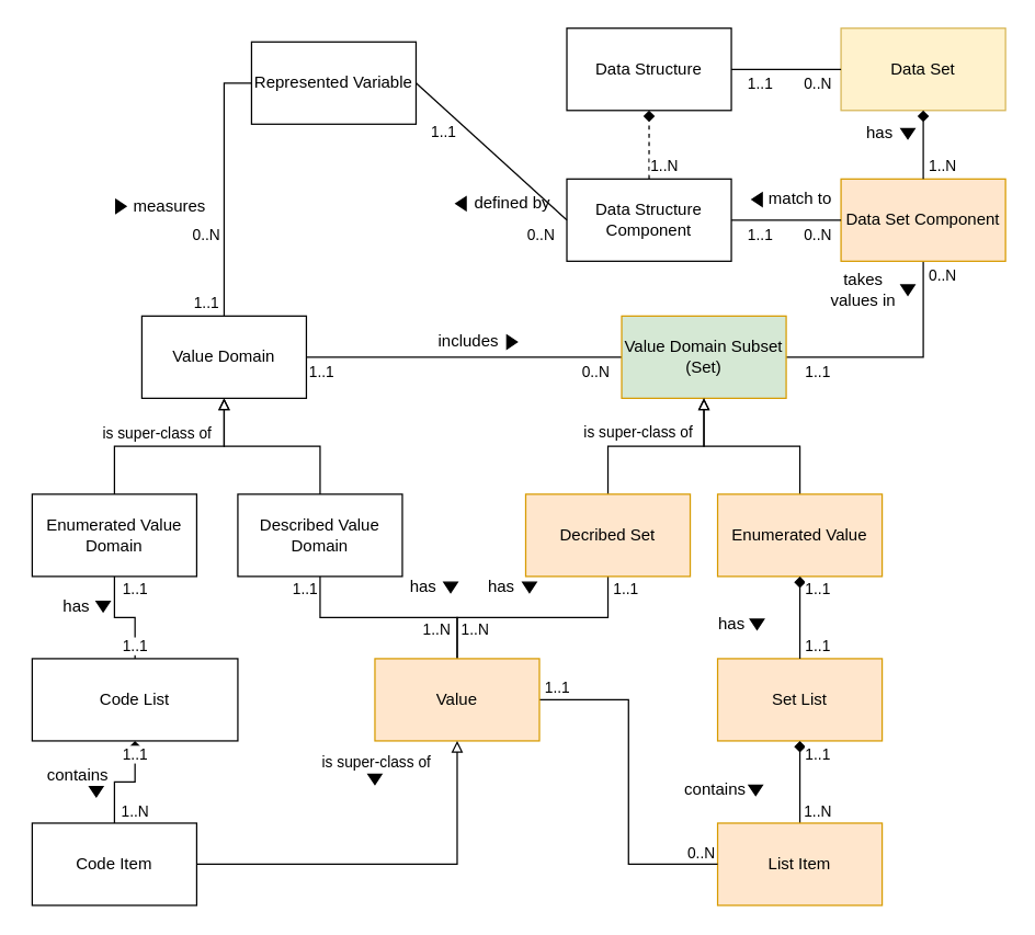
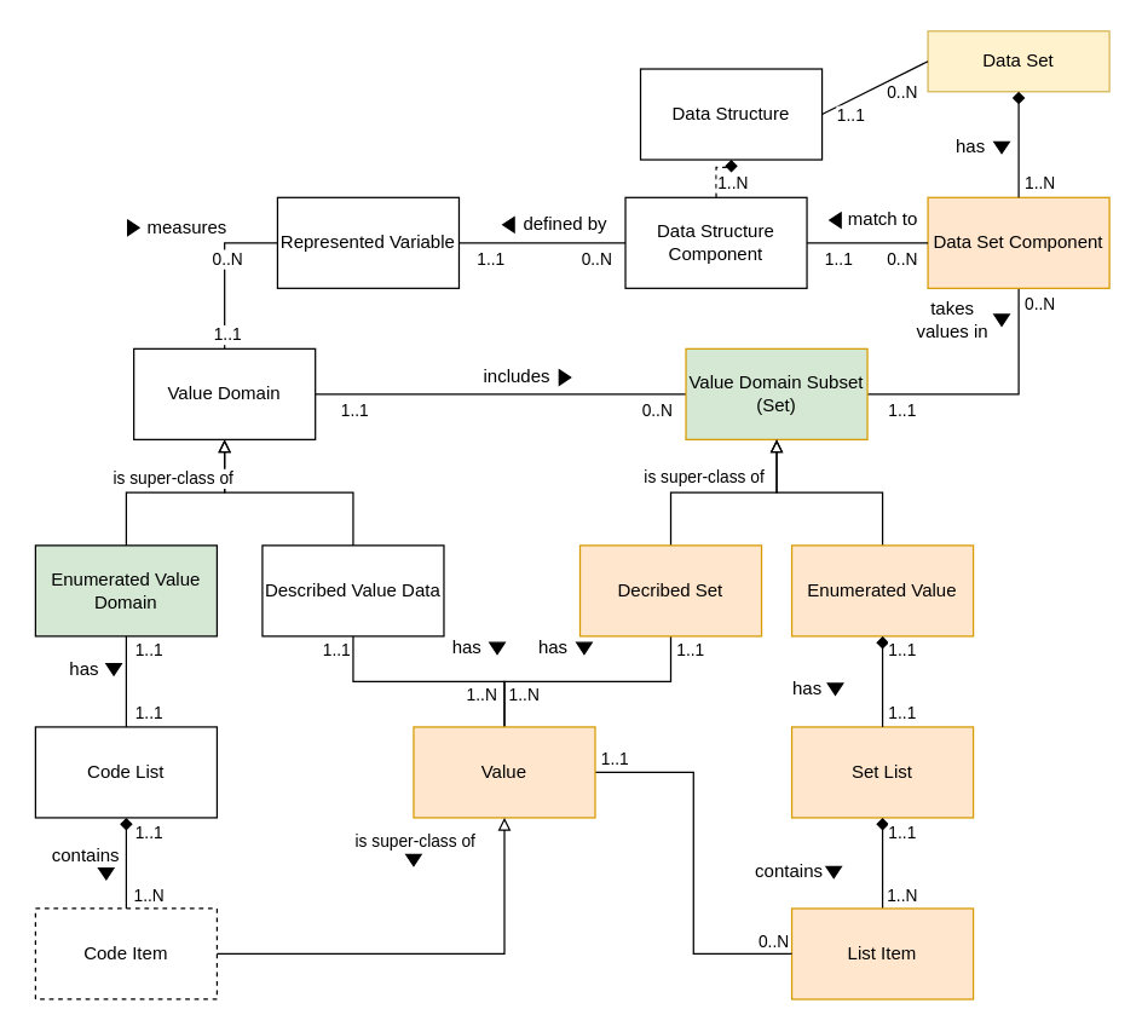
- <mxCell id="2" value="Data Structure" style="rounded=0;whiteSpace=wrap;html=1;" vertex="1" parent="1"><mxGeometry x="413" y="20" width="120" height="60" as="geometry" /></mxCell>
+ <mxCell id="2" value="Data Structure" style="rounded=0;whiteSpace=wrap;html=1;" vertex="1" parent="1"><mxGeometry x="423" y="45" width="120" height="60" as="geometry" /></mxCell>
- <mxCell id="16" value="Data Set" style="rounded=0;whiteSpace=wrap;html=1;fillColor=#fff2cc;strokeColor=#d6b656;" vertex="1" parent="1"><mxGeometry x="613" y="20" width="120" height="60" as="geometry" /></mxCell>
+ <mxCell id="16" value="Data Set" style="rounded=0;whiteSpace=wrap;html=1;fillColor=#fff2cc;strokeColor=#d6b656;" vertex="1" parent="1"><mxGeometry x="613" y="20" width="120" height="40" as="geometry" /></mxCell>
- <mxCell id="6" value="Represented Variable" style="rounded=0;whiteSpace=wrap;html=1;" vertex="1" parent="1"><mxGeometry x="183" y="30" width="120" height="60" as="geometry" /></mxCell>
+ <mxCell id="6" value="Represented Variable" style="rounded=0;whiteSpace=wrap;html=1;" vertex="1" parent="1"><mxGeometry x="183" y="130" width="120" height="60" as="geometry" /></mxCell>
- <mxCell id="8" value="Value Domain" style="rounded=0;whiteSpace=wrap;html=1;" vertex="1" parent="1"><mxGeometry x="103" y="230" width="120" height="60" as="geometry" /></mxCell>
+ <mxCell id="8" value="Value Domain" style="rounded=0;whiteSpace=wrap;html=1;" vertex="1" parent="1"><mxGeometry x="88" y="230" width="120" height="60" as="geometry" /></mxCell>
- <mxCell id="13" value="Enumerated Value Domain" style="rounded=0;whiteSpace=wrap;html=1;" vertex="1" parent="1"><mxGeometry x="23" y="360" width="120" height="60" as="geometry" /></mxCell>
+ <mxCell id="13" value="Enumerated Value Domain" style="rounded=0;whiteSpace=wrap;html=1;fillColor=#d5e8d4;" vertex="1" parent="1"><mxGeometry x="23" y="360" width="120" height="60" as="geometry" /></mxCell>
- <mxCell id="11" value="Described Value Domain" style="rounded=0;whiteSpace=wrap;html=1;" vertex="1" parent="1"><mxGeometry x="173" y="360" width="120" height="60" as="geometry" /></mxCell>
+ <mxCell id="11" value="Described Value Data" style="rounded=0;whiteSpace=wrap;html=1;" vertex="1" parent="1"><mxGeometry x="173" y="360" width="120" height="60" as="geometry" /></mxCell>
- <mxCell id="14" value="Code List" style="rounded=0;whiteSpace=wrap;html=1;" vertex="1" parent="1"><mxGeometry x="23" y="480" width="150" height="60" as="geometry" /></mxCell>
+ <mxCell id="14" value="Code List" style="rounded=0;whiteSpace=wrap;html=1;" vertex="1" parent="1"><mxGeometry x="23" y="480" width="120" height="60" as="geometry" /></mxCell>
- <mxCell id="15" value="Code Item" style="rounded=0;whiteSpace=wrap;html=1;" vertex="1" parent="1"><mxGeometry x="23" y="600" width="120" height="60" as="geometry" /></mxCell>
+ <mxCell id="15" value="Code Item" style="rounded=0;whiteSpace=wrap;html=1;dashed=1;" vertex="1" parent="1"><mxGeometry x="23" y="600" width="120" height="60" as="geometry" /></mxCell>
